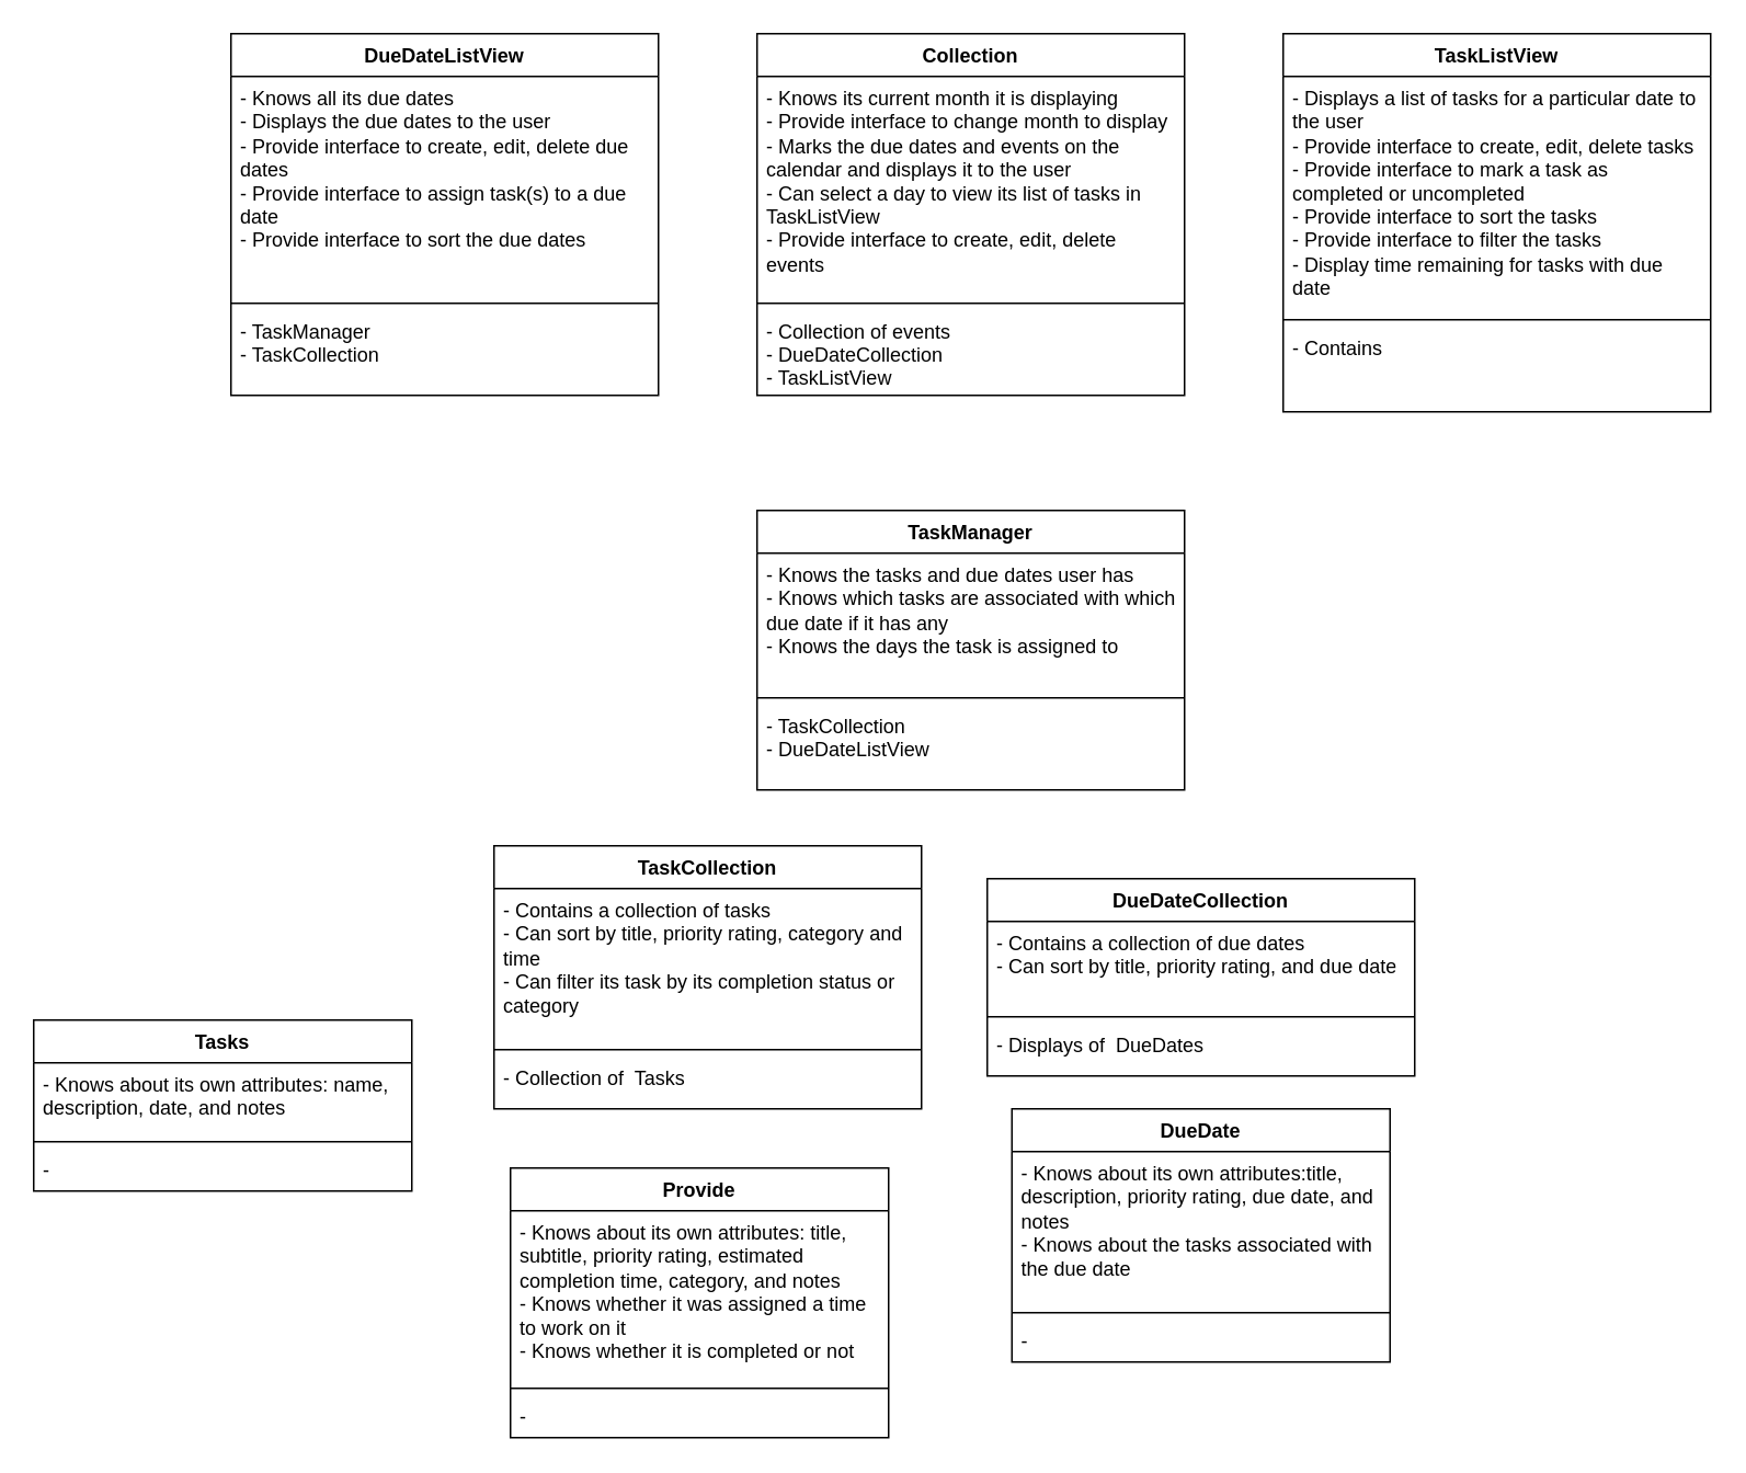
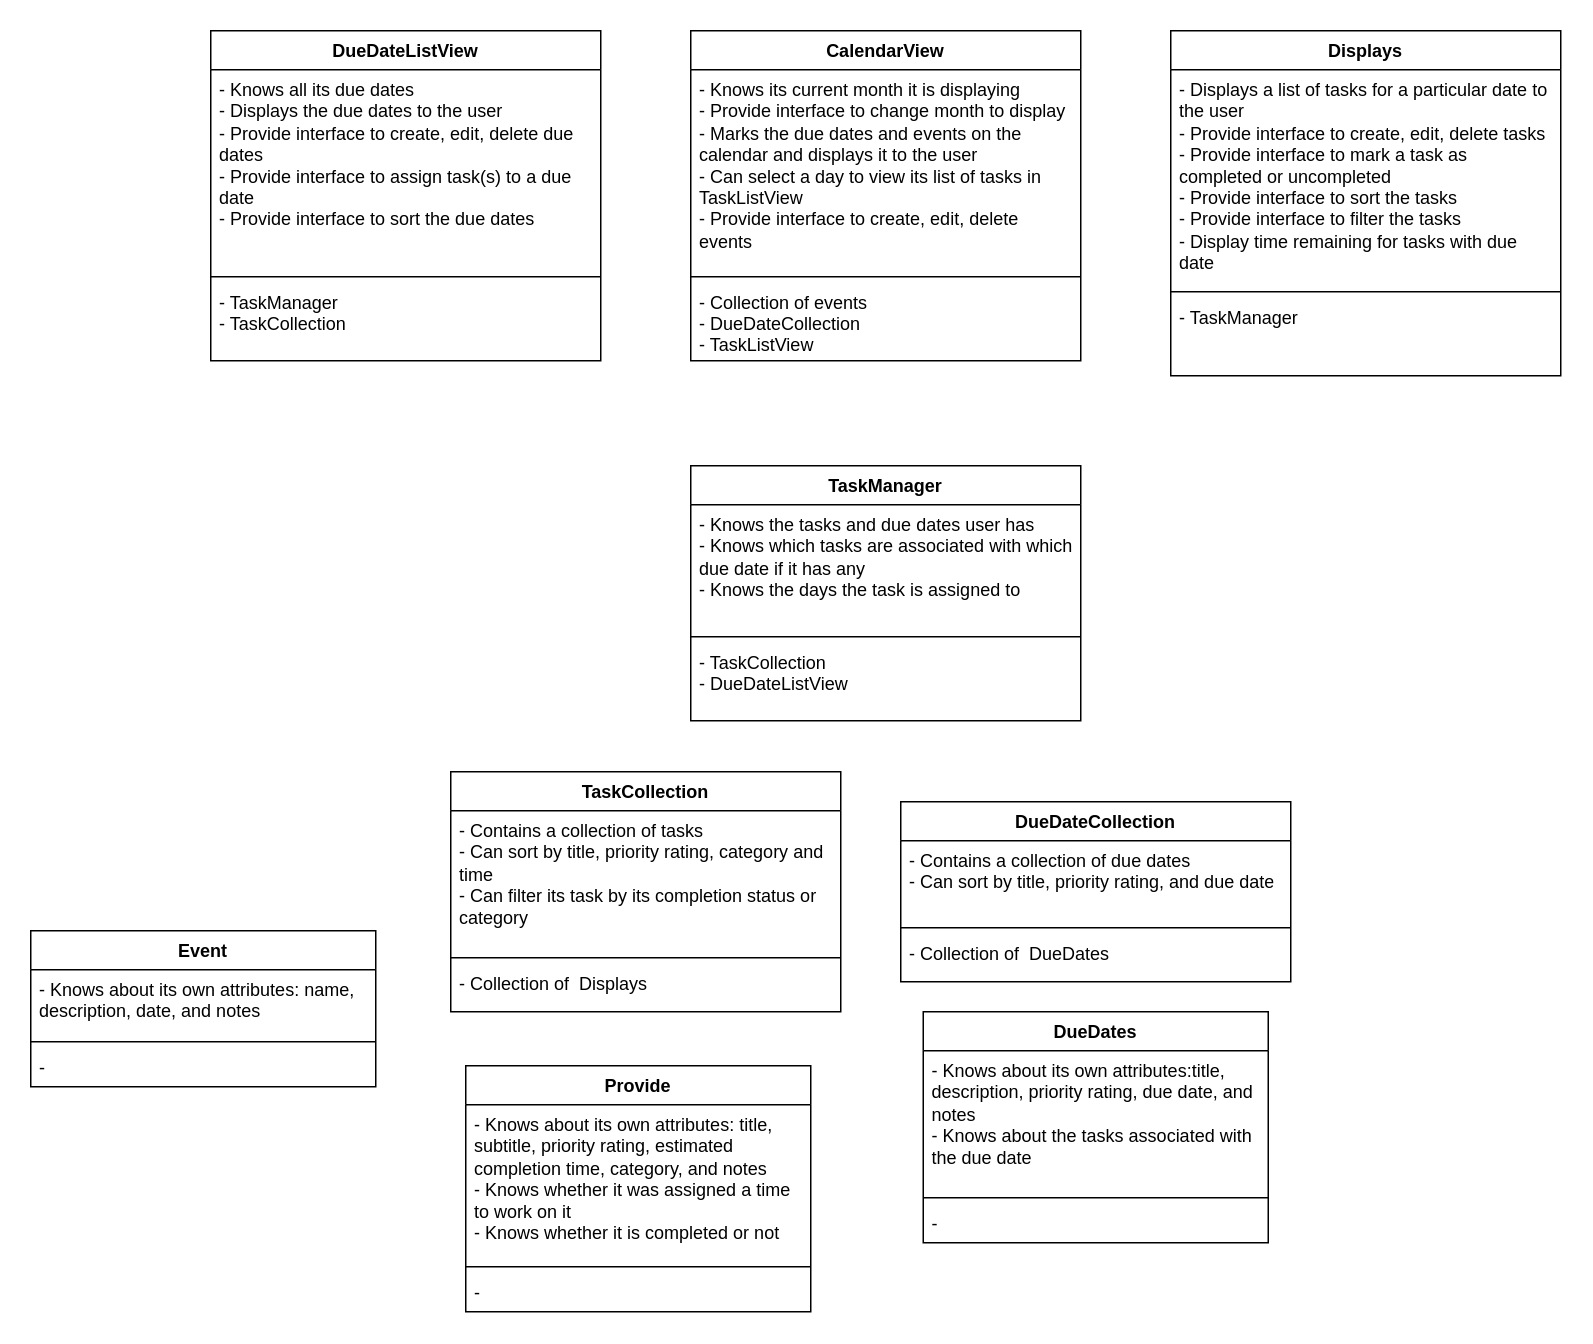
- <mxCell id="26" value="Collection" style="swimlane;fontStyle=1;align=center;verticalAlign=top;childLayout=stackLayout;horizontal=1;startSize=26;horizontalStack=0;resizeParent=1;resizeParentMax=0;resizeLast=0;collapsible=1;marginBottom=0;" vertex="1" parent="1"><mxGeometry x="460" y="20" width="260" height="220" as="geometry" /></mxCell>
+ <mxCell id="26" value="CalendarView" style="swimlane;fontStyle=1;align=center;verticalAlign=top;childLayout=stackLayout;horizontal=1;startSize=26;horizontalStack=0;resizeParent=1;resizeParentMax=0;resizeLast=0;collapsible=1;marginBottom=0;" vertex="1" parent="1"><mxGeometry x="460" y="20" width="260" height="220" as="geometry" /></mxCell>
- <mxCell id="30" value="TaskListView" style="swimlane;fontStyle=1;align=center;verticalAlign=top;childLayout=stackLayout;horizontal=1;startSize=26;horizontalStack=0;resizeParent=1;resizeParentMax=0;resizeLast=0;collapsible=1;marginBottom=0;" vertex="1" parent="1"><mxGeometry x="780" y="20" width="260" height="230" as="geometry" /></mxCell>
+ <mxCell id="30" value="Displays" style="swimlane;fontStyle=1;align=center;verticalAlign=top;childLayout=stackLayout;horizontal=1;startSize=26;horizontalStack=0;resizeParent=1;resizeParentMax=0;resizeLast=0;collapsible=1;marginBottom=0;" vertex="1" parent="1"><mxGeometry x="780" y="20" width="260" height="230" as="geometry" /></mxCell>
- <mxCell id="33" value="- Contains" style="text;strokeColor=none;fillColor=none;align=left;verticalAlign=top;spacingLeft=4;spacingRight=4;overflow=hidden;rotatable=0;points=[[0,0.5],[1,0.5]];portConstraint=eastwest;" vertex="1" parent="30"><mxGeometry y="178" width="260" height="52" as="geometry" /></mxCell>
+ <mxCell id="33" value="- TaskManager" style="text;strokeColor=none;fillColor=none;align=left;verticalAlign=top;spacingLeft=4;spacingRight=4;overflow=hidden;rotatable=0;points=[[0,0.5],[1,0.5]];portConstraint=eastwest;" vertex="1" parent="30"><mxGeometry y="178" width="260" height="52" as="geometry" /></mxCell>
- <mxCell id="6" value="Tasks" style="swimlane;fontStyle=1;align=center;verticalAlign=top;childLayout=stackLayout;horizontal=1;startSize=26;horizontalStack=0;resizeParent=1;resizeParentMax=0;resizeLast=0;collapsible=1;marginBottom=0;" vertex="1" parent="1"><mxGeometry x="20" y="620" width="230" height="104" as="geometry" /></mxCell>
+ <mxCell id="6" value="Event" style="swimlane;fontStyle=1;align=center;verticalAlign=top;childLayout=stackLayout;horizontal=1;startSize=26;horizontalStack=0;resizeParent=1;resizeParentMax=0;resizeLast=0;collapsible=1;marginBottom=0;" vertex="1" parent="1"><mxGeometry x="20" y="620" width="230" height="104" as="geometry" /></mxCell>
- <mxCell id="25" value="- Displays of  DueDates" style="text;strokeColor=none;fillColor=none;align=left;verticalAlign=top;spacingLeft=4;spacingRight=4;overflow=hidden;rotatable=0;points=[[0,0.5],[1,0.5]];portConstraint=eastwest;" vertex="1" parent="22"><mxGeometry y="88" width="260" height="32" as="geometry" /></mxCell>
+ <mxCell id="25" value="- Collection of  DueDates" style="text;strokeColor=none;fillColor=none;align=left;verticalAlign=top;spacingLeft=4;spacingRight=4;overflow=hidden;rotatable=0;points=[[0,0.5],[1,0.5]];portConstraint=eastwest;" vertex="1" parent="22"><mxGeometry y="88" width="260" height="32" as="geometry" /></mxCell>
- <mxCell id="21" value="- Collection of  Tasks" style="text;strokeColor=none;fillColor=none;align=left;verticalAlign=top;spacingLeft=4;spacingRight=4;overflow=hidden;rotatable=0;points=[[0,0.5],[1,0.5]];portConstraint=eastwest;" vertex="1" parent="18"><mxGeometry y="128" width="260" height="32" as="geometry" /></mxCell>
+ <mxCell id="21" value="- Collection of  Displays" style="text;strokeColor=none;fillColor=none;align=left;verticalAlign=top;spacingLeft=4;spacingRight=4;overflow=hidden;rotatable=0;points=[[0,0.5],[1,0.5]];portConstraint=eastwest;" vertex="1" parent="18"><mxGeometry y="128" width="260" height="32" as="geometry" /></mxCell>
- <mxCell id="2" value="DueDate" style="swimlane;fontStyle=1;align=center;verticalAlign=top;childLayout=stackLayout;horizontal=1;startSize=26;horizontalStack=0;resizeParent=1;resizeParentMax=0;resizeLast=0;collapsible=1;marginBottom=0;" vertex="1" parent="1"><mxGeometry x="615" y="674" width="230" height="154" as="geometry" /></mxCell>
+ <mxCell id="2" value="DueDates" style="swimlane;fontStyle=1;align=center;verticalAlign=top;childLayout=stackLayout;horizontal=1;startSize=26;horizontalStack=0;resizeParent=1;resizeParentMax=0;resizeLast=0;collapsible=1;marginBottom=0;" vertex="1" parent="1"><mxGeometry x="615" y="674" width="230" height="154" as="geometry" /></mxCell>
